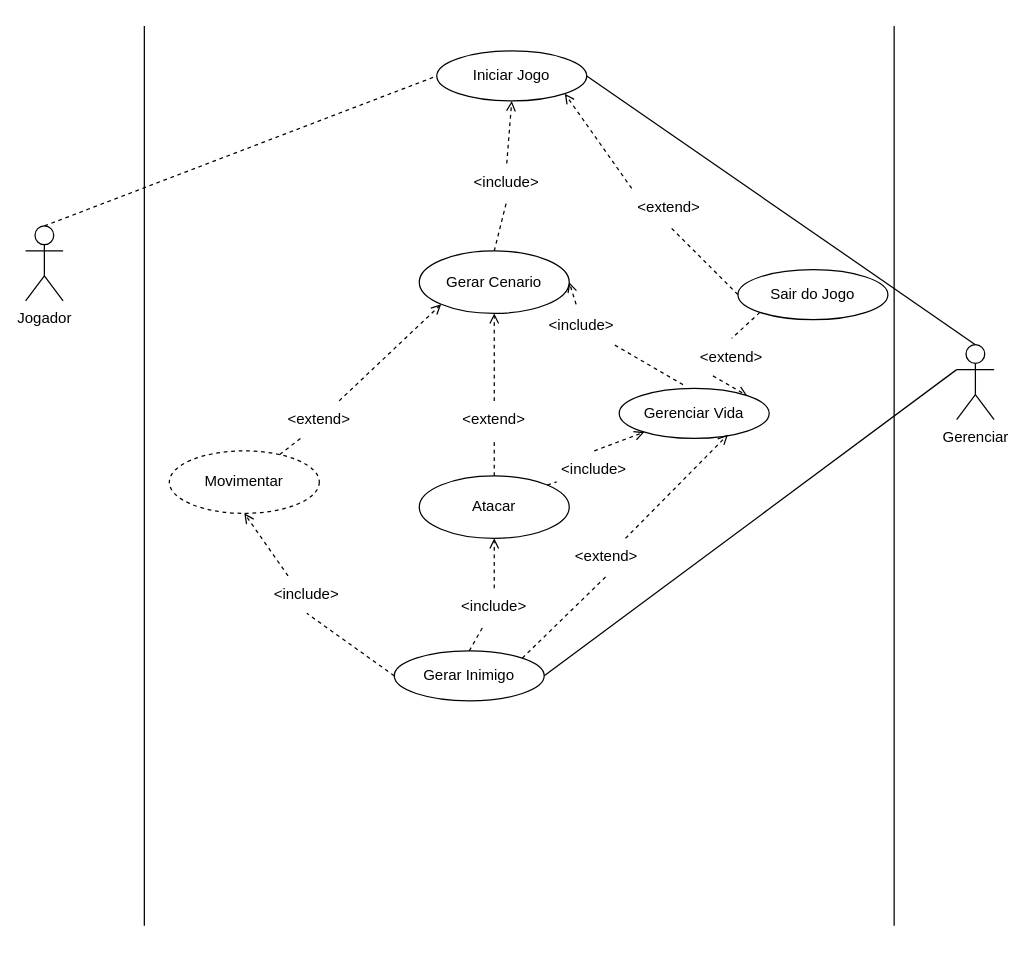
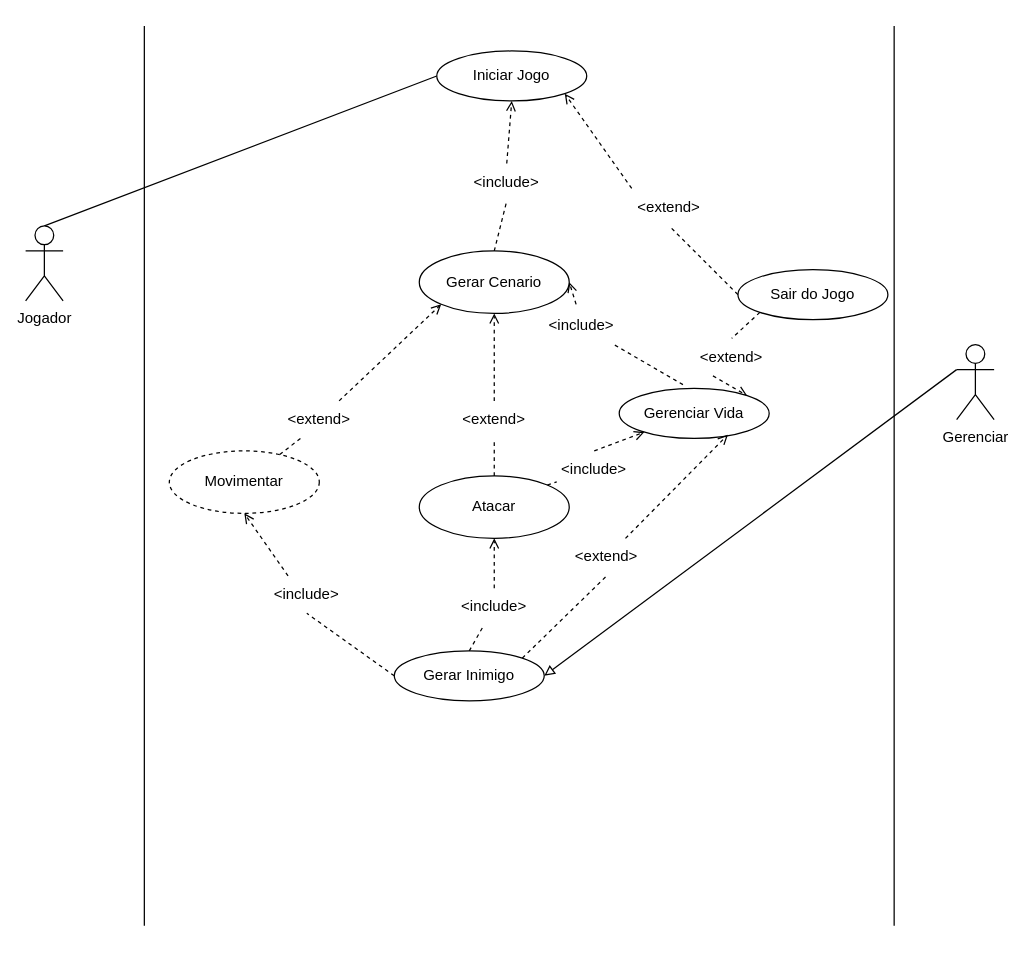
- <mxCell id="2" style="rounded=0;orthogonalLoop=1;jettySize=auto;html=1;exitX=0.5;exitY=0;exitDx=0;exitDy=0;exitPerimeter=0;entryX=0;entryY=0.5;entryDx=0;entryDy=0;endArrow=none;endFill=0;dashed=1;" parent="1" source="3" target="9" edge="1"><mxGeometry relative="1" as="geometry" /></mxCell>
+ <mxCell id="2" style="rounded=0;orthogonalLoop=1;jettySize=auto;html=1;exitX=0.5;exitY=0;exitDx=0;exitDy=0;exitPerimeter=0;entryX=0;entryY=0.5;entryDx=0;entryDy=0;endArrow=none;endFill=0;" parent="1" source="3" target="9" edge="1"><mxGeometry relative="1" as="geometry" /></mxCell>
- <mxCell id="4" style="rounded=0;orthogonalLoop=1;jettySize=auto;html=1;exitX=0.5;exitY=0;exitDx=0;exitDy=0;exitPerimeter=0;entryX=1;entryY=0.5;entryDx=0;entryDy=0;endArrow=none;endFill=0;" parent="1" source="6" target="9" edge="1"><mxGeometry relative="1" as="geometry" /></mxCell>
- <mxCell id="5" style="rounded=0;orthogonalLoop=1;jettySize=auto;html=1;exitX=0;exitY=0.333;exitDx=0;exitDy=0;exitPerimeter=0;entryX=1;entryY=0.5;entryDx=0;entryDy=0;endArrow=none;endFill=0;" parent="1" source="6" target="22" edge="1"><mxGeometry relative="1" as="geometry" /></mxCell>
+ <mxCell id="5" style="rounded=0;orthogonalLoop=1;jettySize=auto;html=1;exitX=0;exitY=0.333;exitDx=0;exitDy=0;exitPerimeter=0;entryX=1;entryY=0.5;entryDx=0;entryDy=0;endArrow=block;endFill=0;" parent="1" source="6" target="22" edge="1"><mxGeometry relative="1" as="geometry" /></mxCell>
